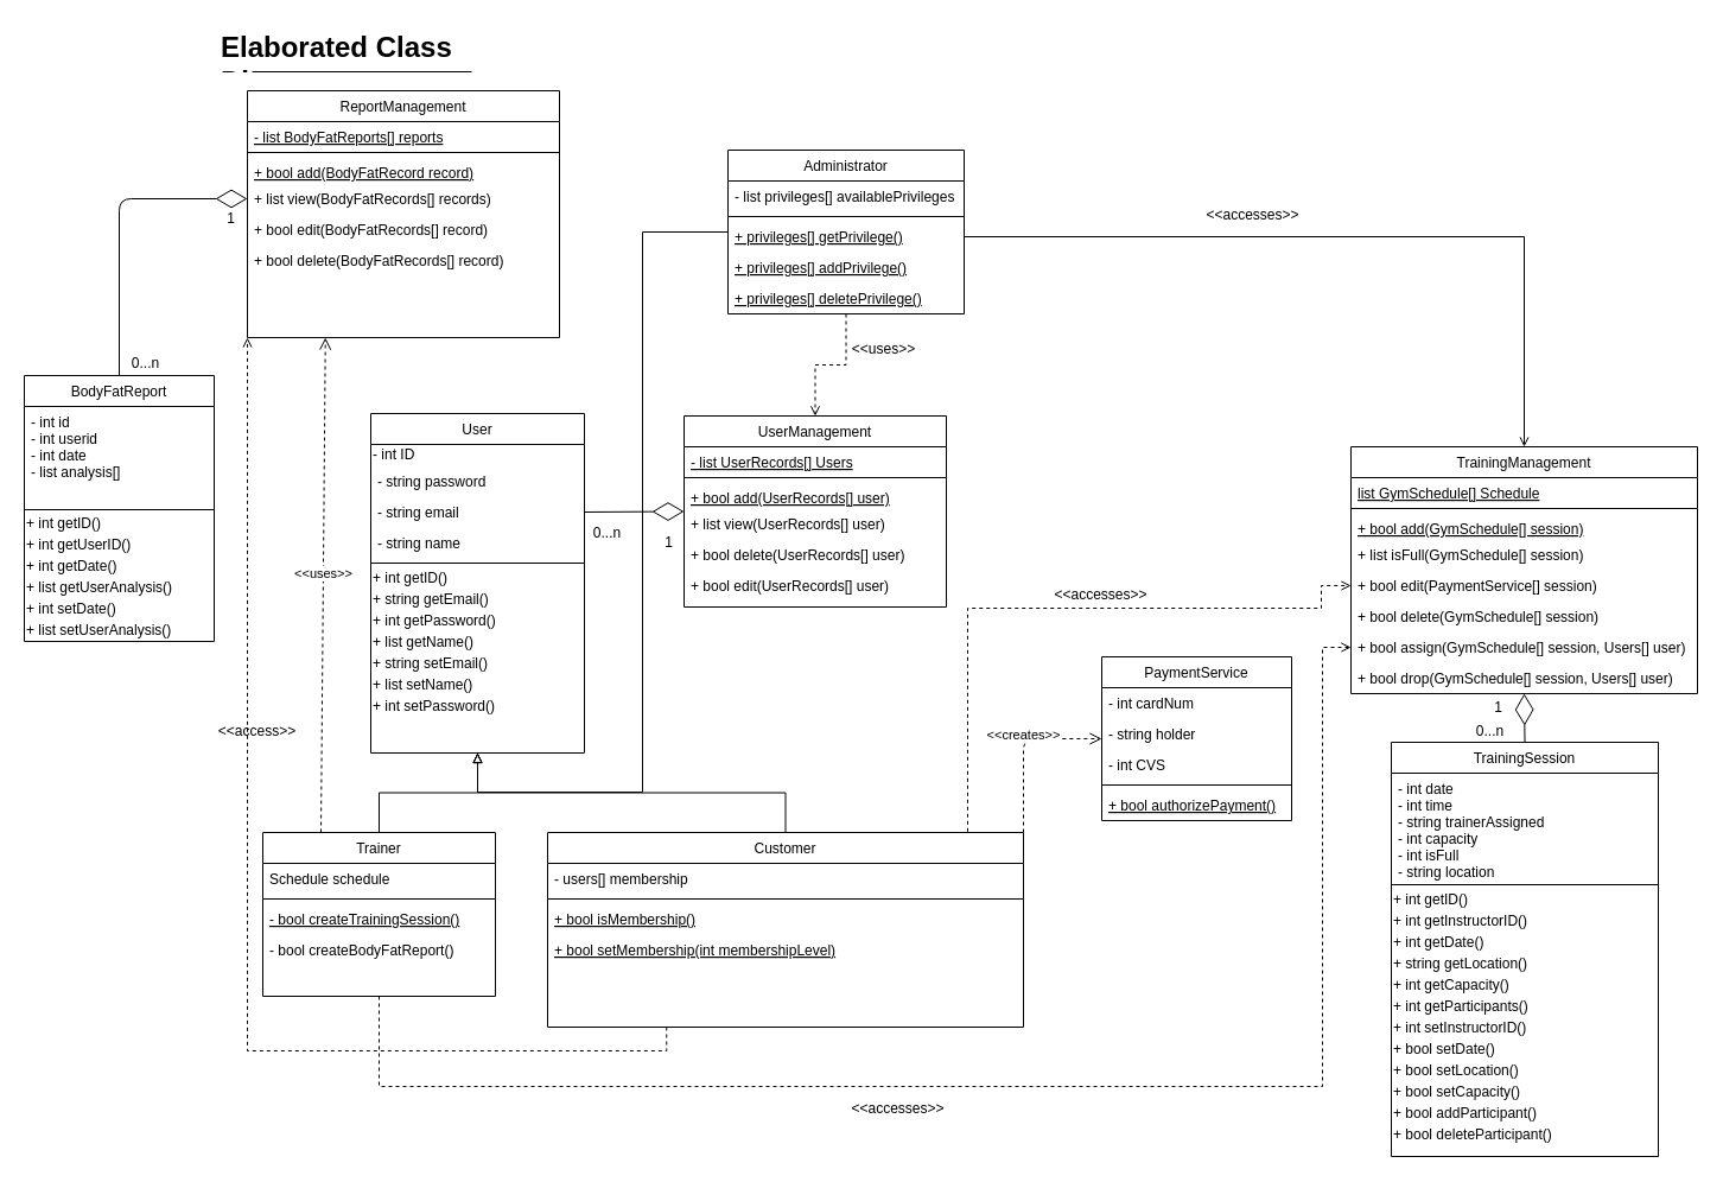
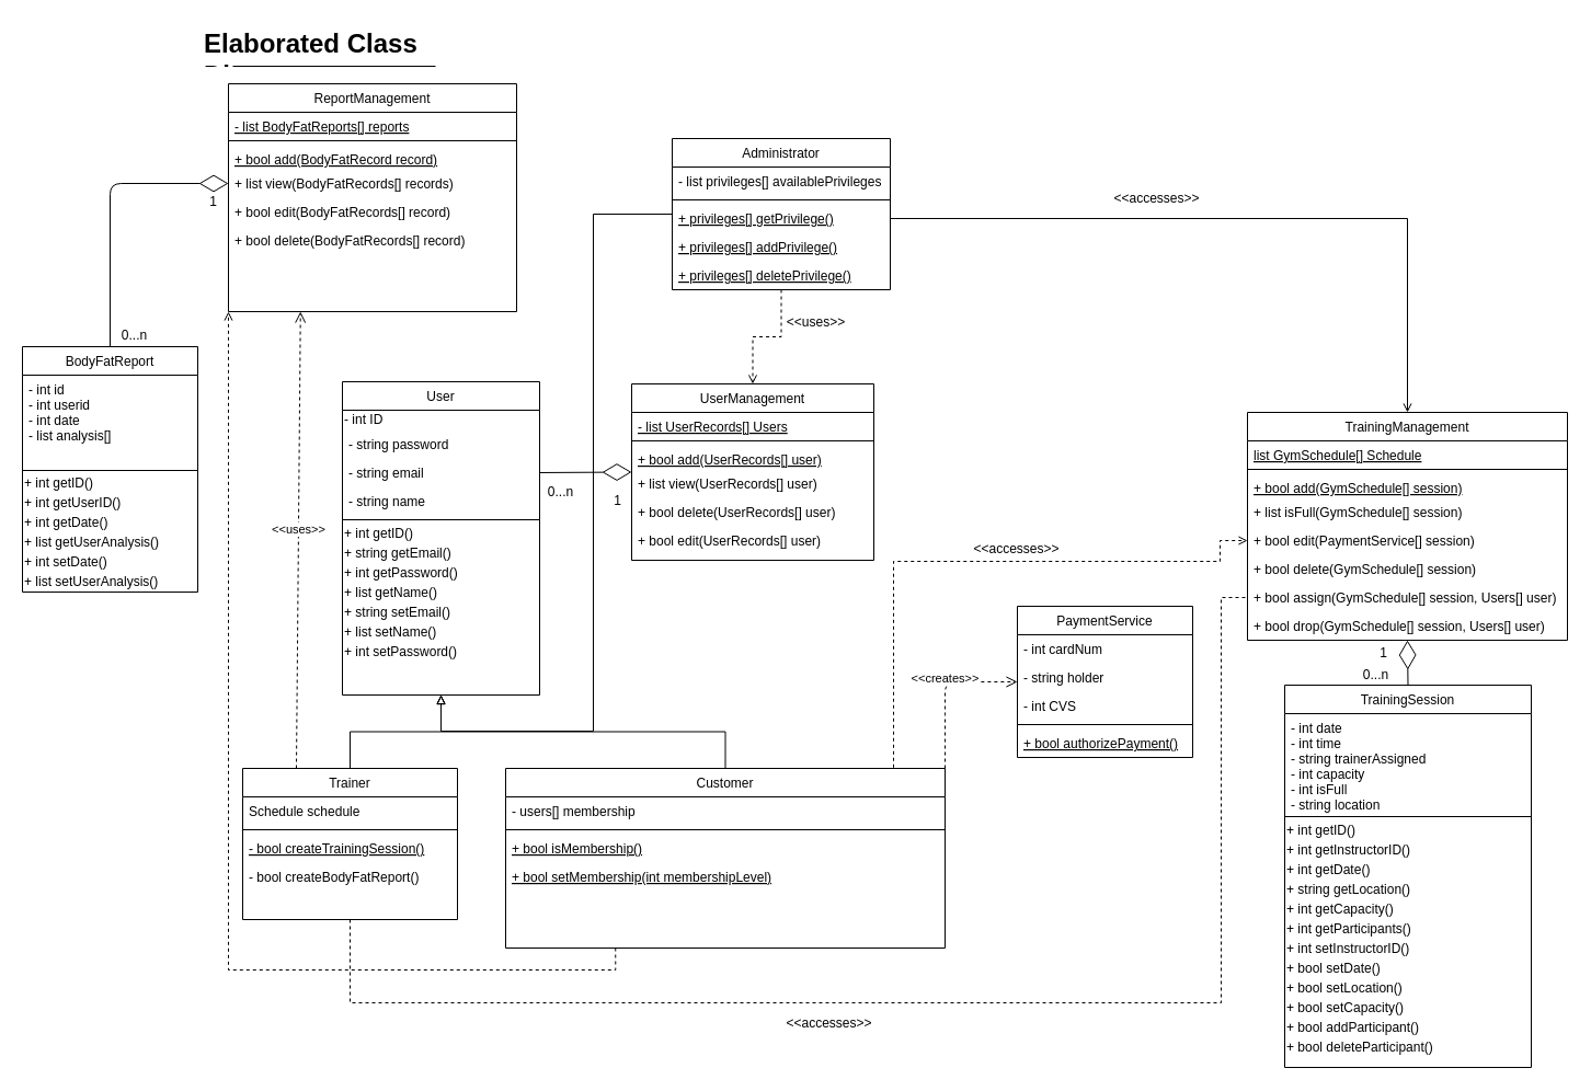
- <mxCell id="69" style="edgeStyle=orthogonalEdgeStyle;rounded=0;orthogonalLoop=1;jettySize=auto;html=1;exitX=0.5;exitY=1;exitDx=0;exitDy=0;entryX=0;entryY=0.5;entryDx=0;entryDy=0;dashed=1;endArrow=open;endFill=0;" parent="1" source="3" target="39" edge="1"><mxGeometry relative="1" as="geometry"><Array as="points"><mxPoint x="319" y="915" /><mxPoint x="1114" y="915" /><mxPoint x="1114" y="545" /></Array></mxGeometry></mxCell>
+ <mxCell id="69" style="edgeStyle=orthogonalEdgeStyle;rounded=0;orthogonalLoop=1;jettySize=auto;html=1;exitX=0.5;exitY=1;exitDx=0;exitDy=0;entryX=0;entryY=0.5;entryDx=0;entryDy=0;dashed=1;endArrow=none;endFill=0;" parent="1" source="3" target="39" edge="1"><mxGeometry relative="1" as="geometry"><Array as="points"><mxPoint x="319" y="915" /><mxPoint x="1114" y="915" /><mxPoint x="1114" y="545" /></Array></mxGeometry></mxCell>
- <mxCell id="51" value="&amp;lt;&amp;lt;access&amp;gt;&amp;gt;" style="text;html=1;align=center;verticalAlign=middle;resizable=0;points=[];autosize=1;" parent="1" vertex="1"><mxGeometry y="607" width="76" height="18" as="geometry" x="178" /></mxCell>
